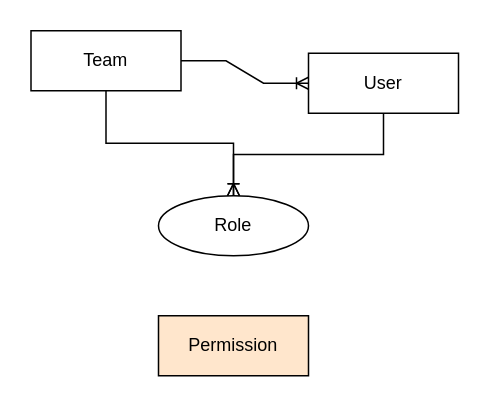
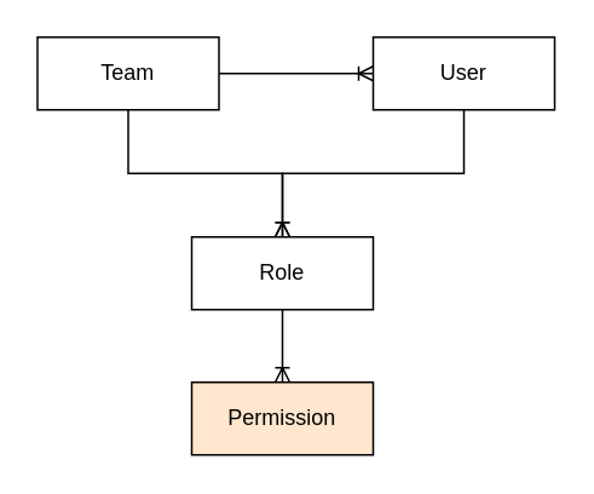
- <mxCell id="2" value="User" style="whiteSpace=wrap;html=1;align=center;" parent="1" vertex="1"><mxGeometry x="205" y="35" width="100" height="40" as="geometry" /></mxCell>
+ <mxCell id="2" value="User" style="whiteSpace=wrap;html=1;align=center;" parent="1" vertex="1"><mxGeometry x="205" y="20" width="100" height="40" as="geometry" /></mxCell>
- <mxCell id="4" value="Role" style="ellipse;whiteSpace=wrap;html=1;align=center;" parent="1" vertex="1"><mxGeometry x="105" y="130" width="100" height="40" as="geometry" /></mxCell>
+ <mxCell id="4" value="Role" style="whiteSpace=wrap;html=1;align=center;" parent="1" vertex="1"><mxGeometry x="105" y="130" width="100" height="40" as="geometry" /></mxCell>
+ <mxCell id="9" value="" style="edgeStyle=orthogonalEdgeStyle;fontSize=12;html=1;endArrow=ERoneToMany;rounded=0;exitX=0.5;exitY=1;exitDx=0;exitDy=0;entryX=0.5;entryY=0;entryDx=0;entryDy=0;" parent="1" source="4" target="5" edge="1"><mxGeometry width="100" height="100" relative="1" as="geometry"><mxPoint x="-45" y="190" as="sourcePoint" /><mxPoint x="55" y="260" as="targetPoint" /></mxGeometry></mxCell>
